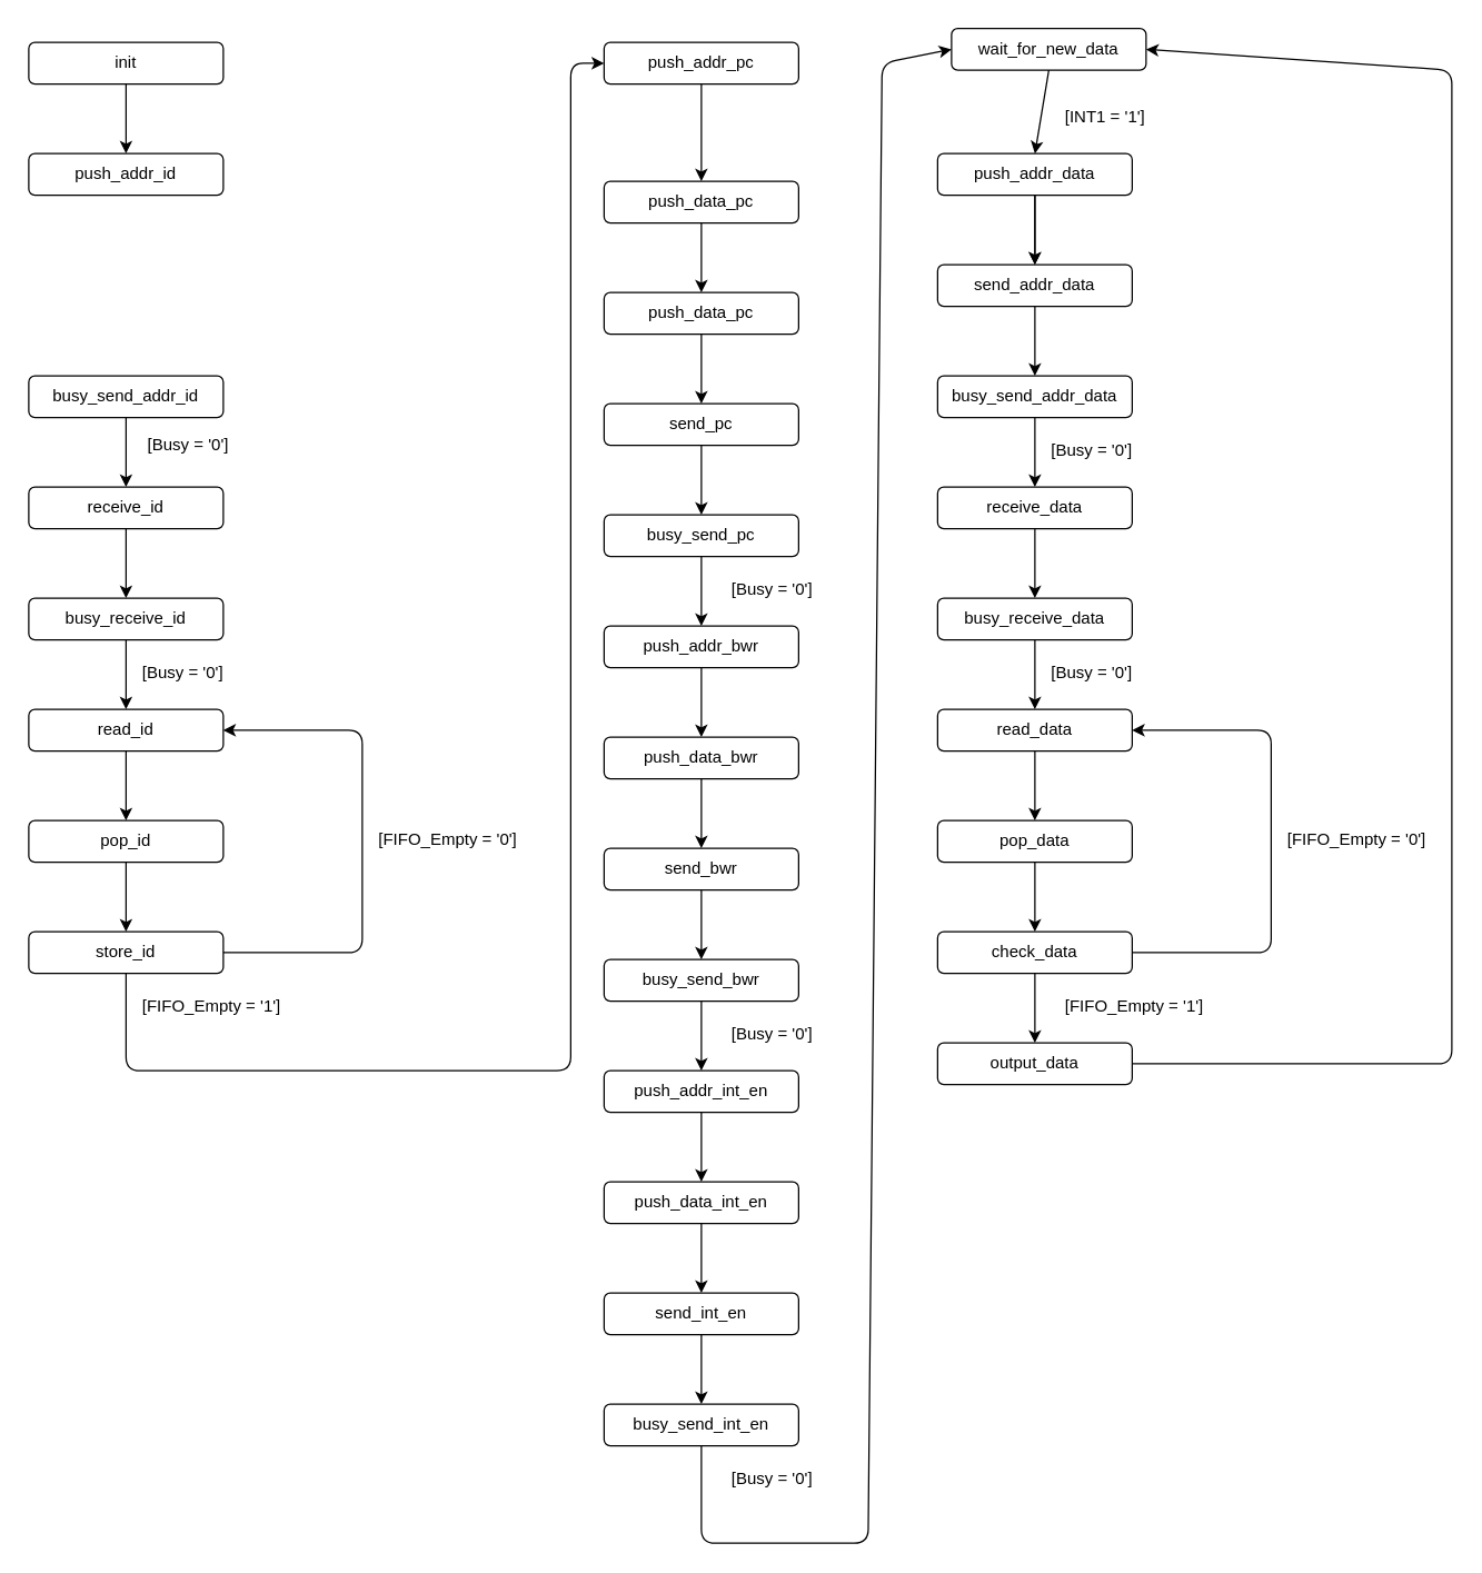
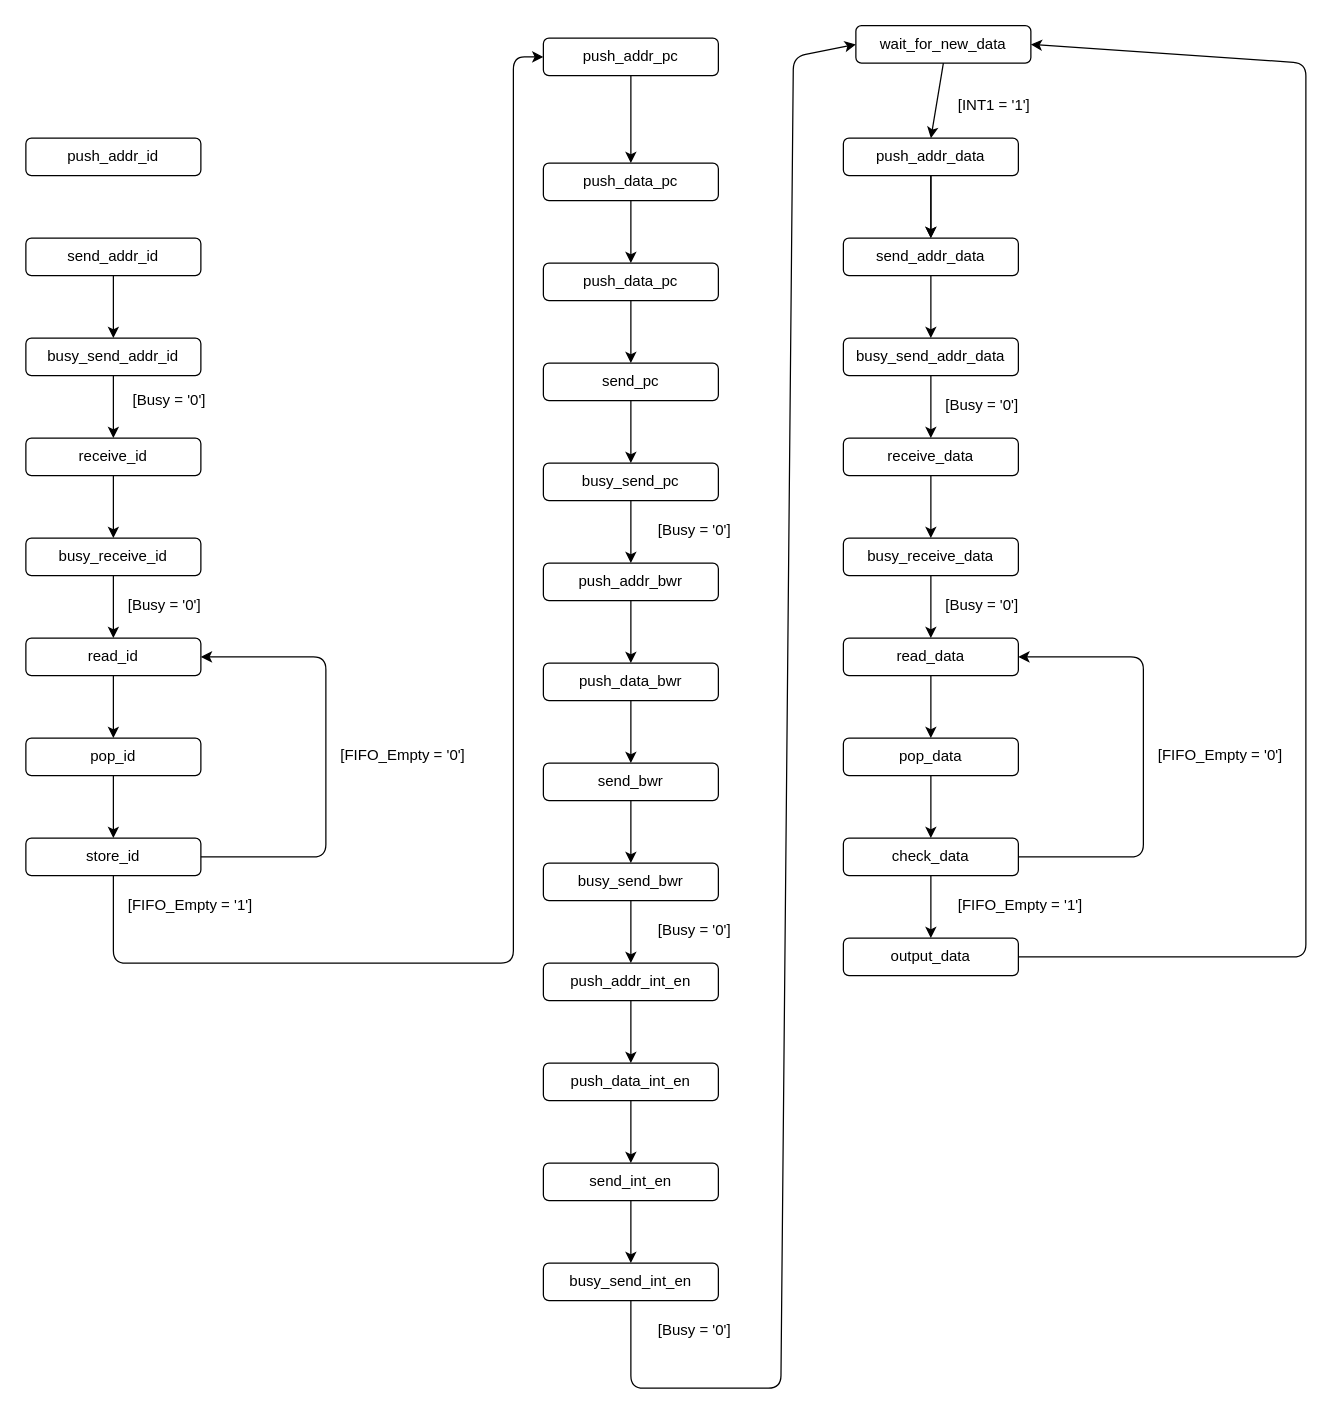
- <mxCell id="2" value="init" style="rounded=1;whiteSpace=wrap;html=1;fontSize=12;glass=0;strokeWidth=1;shadow=0;" parent="1" vertex="1"><mxGeometry width="140" height="30" as="geometry" x="20" y="30" /></mxCell>
- <mxCell id="4" value="" style="endArrow=classic;html=1;exitX=0.5;exitY=1;exitDx=0;exitDy=0;entryX=0.5;entryY=0;entryDx=0;entryDy=0;" parent="1" source="2" target="3" edge="1"><mxGeometry width="50" height="50" relative="1" as="geometry"><mxPoint x="410" y="250" as="sourcePoint" /><mxPoint x="460" y="200" as="targetPoint" /></mxGeometry></mxCell>
+ <mxCell id="5" value="send_addr_id" style="rounded=1;whiteSpace=wrap;html=1;fontSize=12;glass=0;strokeWidth=1;shadow=0;" parent="1" vertex="1"><mxGeometry y="190" width="140" height="30" as="geometry" x="20" /></mxCell>
+ <mxCell id="7" value="" style="endArrow=classic;html=1;exitX=0.5;exitY=1;exitDx=0;exitDy=0;entryX=0.5;entryY=0;entryDx=0;entryDy=0;" parent="1" source="5" target="6" edge="1"><mxGeometry width="50" height="50" relative="1" as="geometry"><mxPoint x="210" y="270" as="sourcePoint" /><mxPoint x="260" y="220" as="targetPoint" /></mxGeometry></mxCell>
